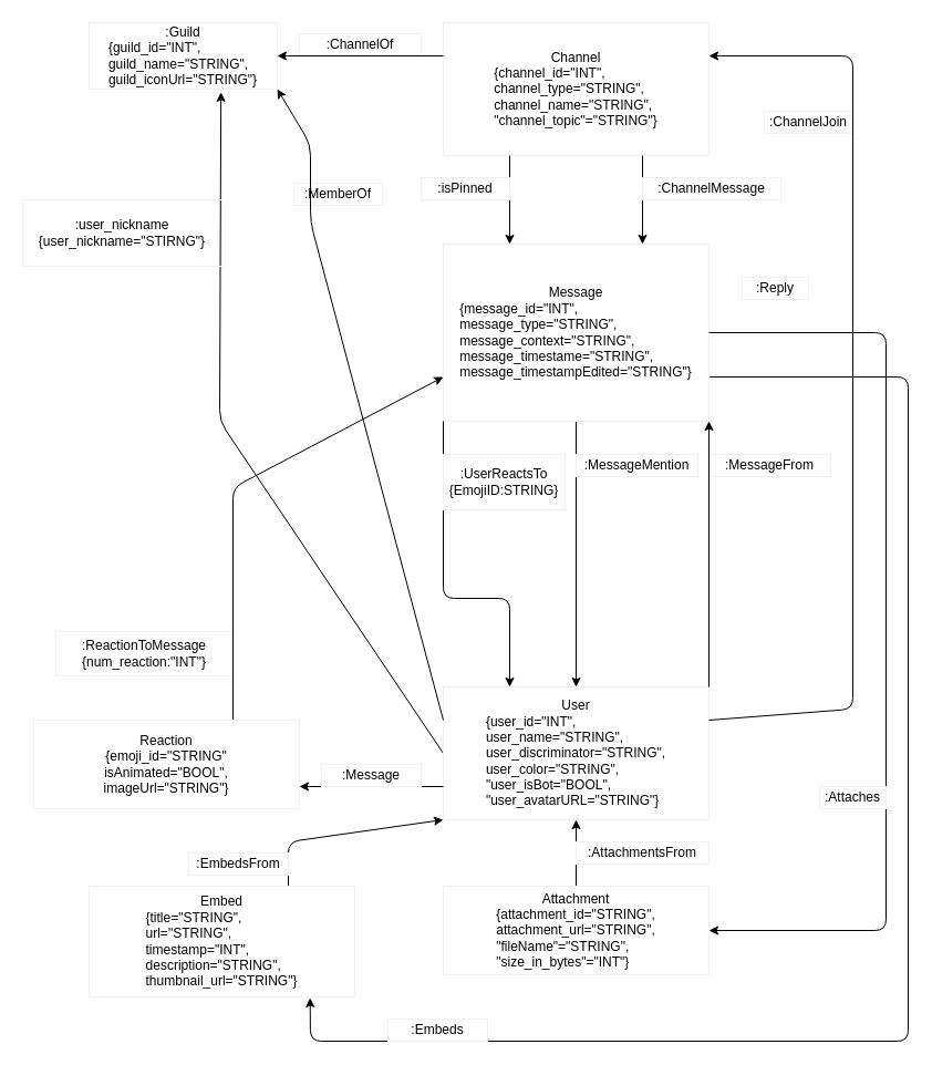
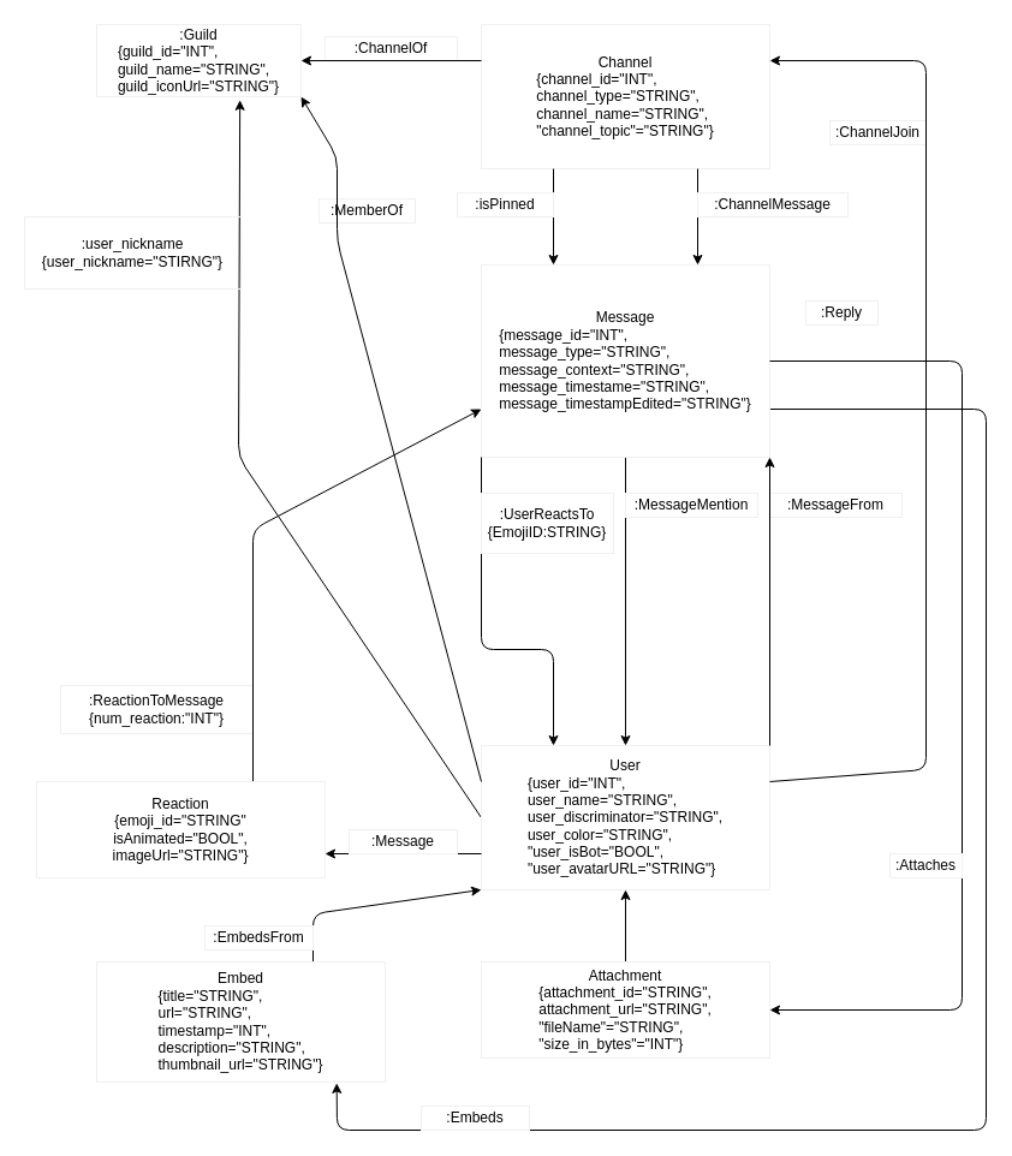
- <mxCell id="29" value=":AttachmentsFrom" style="text;html=1;fillColor=none;align=center;verticalAlign=middle;whiteSpace=wrap;rounded=0;strokeColor=#f0f0f0;" parent="1" vertex="1"><mxGeometry x="520" y="760" width="120" height="20" as="geometry" /></mxCell>
